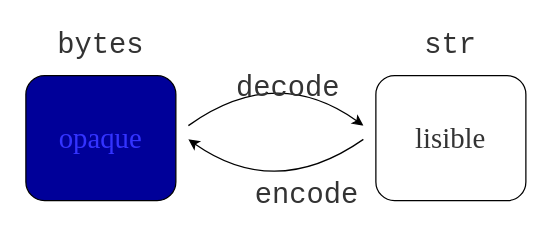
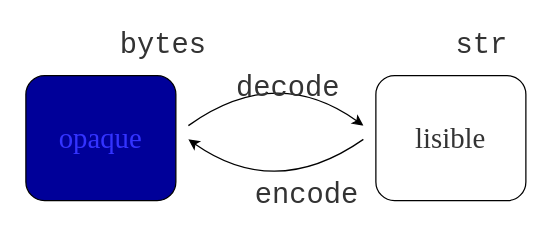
- <mxCell id="4" value="&lt;font face=&quot;Courier New&quot;&gt;bytes&lt;/font&gt;" style="text;html=1;strokeColor=none;fillColor=none;align=center;verticalAlign=middle;whiteSpace=wrap;rounded=0;labelBackgroundColor=none;fontFamily=Verdana;fontSize=23;fontColor=#333333;" vertex="1" parent="1"><mxGeometry x="50" y="20" width="60" height="30" as="geometry" /></mxCell>
+ <mxCell id="4" value="&lt;font face=&quot;Courier New&quot;&gt;bytes&lt;/font&gt;" style="text;html=1;strokeColor=none;fillColor=none;align=center;verticalAlign=middle;whiteSpace=wrap;rounded=0;labelBackgroundColor=none;fontFamily=Verdana;fontSize=23;fontColor=#333333;" vertex="1" parent="1"><mxGeometry x="100" y="20" width="60" height="30" as="geometry" /></mxCell>
- <mxCell id="5" value="&lt;font face=&quot;Courier New&quot;&gt;str&lt;/font&gt;" style="text;html=1;strokeColor=none;fillColor=none;align=center;verticalAlign=middle;whiteSpace=wrap;rounded=0;labelBackgroundColor=none;fontFamily=Verdana;fontSize=23;fontColor=#333333;" vertex="1" parent="1"><mxGeometry x="330" y="20" width="60" height="30" as="geometry" /></mxCell>
+ <mxCell id="5" value="&lt;font face=&quot;Courier New&quot;&gt;str&lt;/font&gt;" style="text;html=1;strokeColor=none;fillColor=none;align=center;verticalAlign=middle;whiteSpace=wrap;rounded=0;labelBackgroundColor=none;fontFamily=Verdana;fontSize=23;fontColor=#333333;" vertex="1" parent="1"><mxGeometry x="355" y="20" width="60" height="30" as="geometry" /></mxCell>
